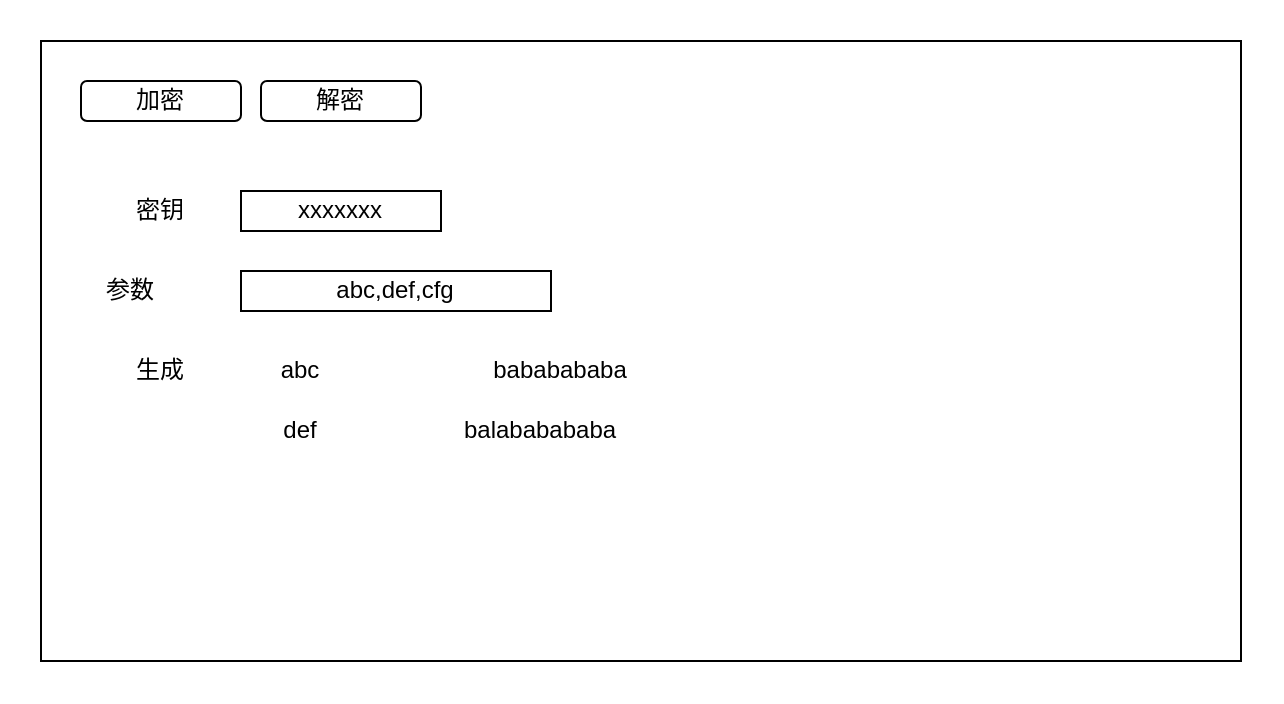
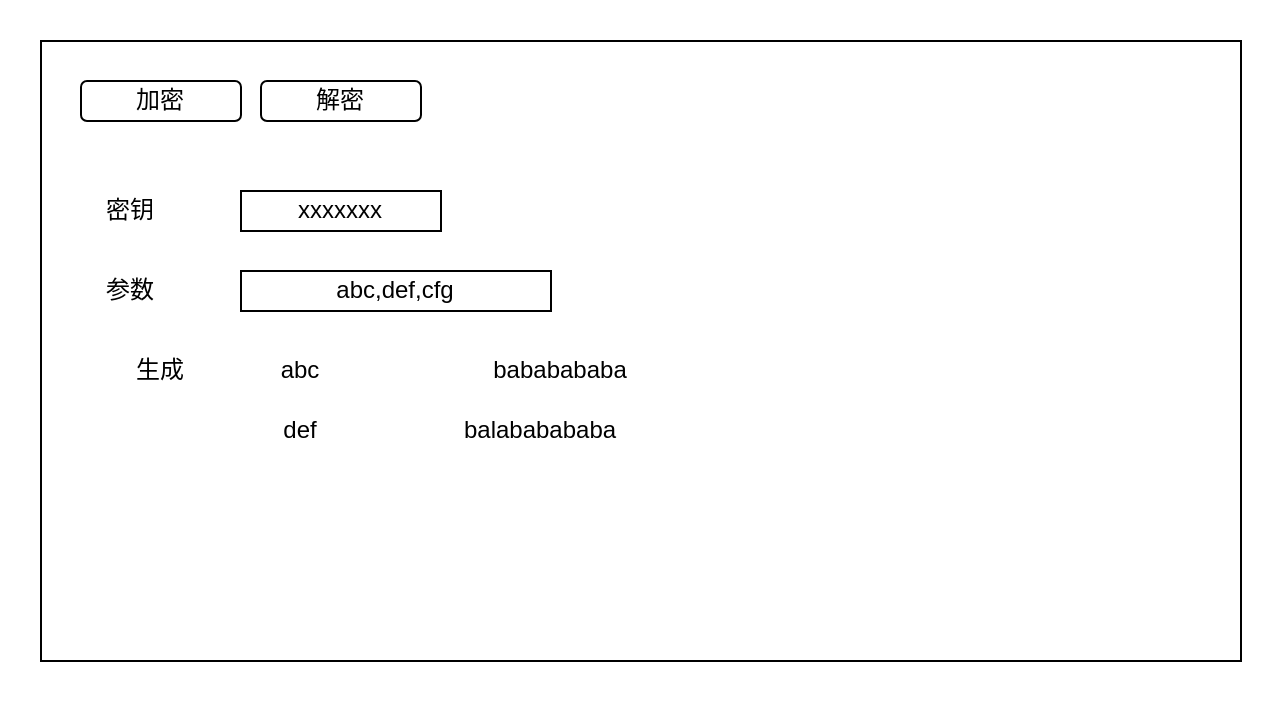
- <mxCell id="5" value="密钥" style="text;html=1;strokeColor=none;fillColor=none;align=center;verticalAlign=middle;whiteSpace=wrap;rounded=0;" vertex="1" parent="1"><mxGeometry x="50" y="90" width="60" height="30" as="geometry" /></mxCell>
+ <mxCell id="5" value="密钥" style="text;html=1;strokeColor=none;fillColor=none;align=center;verticalAlign=middle;whiteSpace=wrap;rounded=0;" vertex="1" parent="1"><mxGeometry x="35" y="90" width="60" height="30" as="geometry" /></mxCell>
